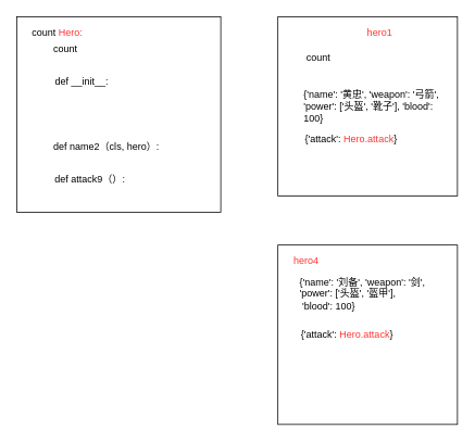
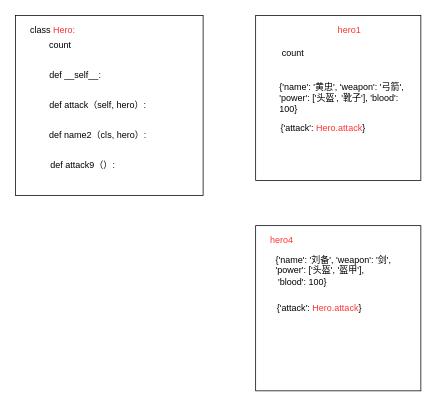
- <mxCell id="3" value="count &lt;font color=&quot;#ff3333&quot;&gt;Hero:&lt;/font&gt;" style="text;html=1;strokeColor=none;fillColor=none;align=center;verticalAlign=middle;whiteSpace=wrap;rounded=0;" parent="1" vertex="1"><mxGeometry x="30" y="30" width="80" height="20" as="geometry" /></mxCell>
+ <mxCell id="3" value="class &lt;font color=&quot;#ff3333&quot;&gt;Hero:&lt;/font&gt;" style="text;html=1;strokeColor=none;fillColor=none;align=center;verticalAlign=middle;whiteSpace=wrap;rounded=0;" parent="1" vertex="1"><mxGeometry x="30" y="30" width="80" height="20" as="geometry" /></mxCell>
- <mxCell id="4" value="def __init__:" style="text;html=1;strokeColor=none;fillColor=none;align=center;verticalAlign=middle;whiteSpace=wrap;rounded=0;" parent="1" vertex="1"><mxGeometry x="60" y="90" width="80" height="20" as="geometry" /></mxCell>
+ <mxCell id="4" value="def __self__:" style="text;html=1;strokeColor=none;fillColor=none;align=center;verticalAlign=middle;whiteSpace=wrap;rounded=0;" parent="1" vertex="1"><mxGeometry x="60" y="90" width="80" height="20" as="geometry" /></mxCell>
+ <mxCell id="5" value="def attack（self, hero）:" style="text;html=1;strokeColor=none;fillColor=none;align=center;verticalAlign=middle;whiteSpace=wrap;rounded=0;" parent="1" vertex="1"><mxGeometry x="60" y="130" width="140" height="20" as="geometry" /></mxCell>
